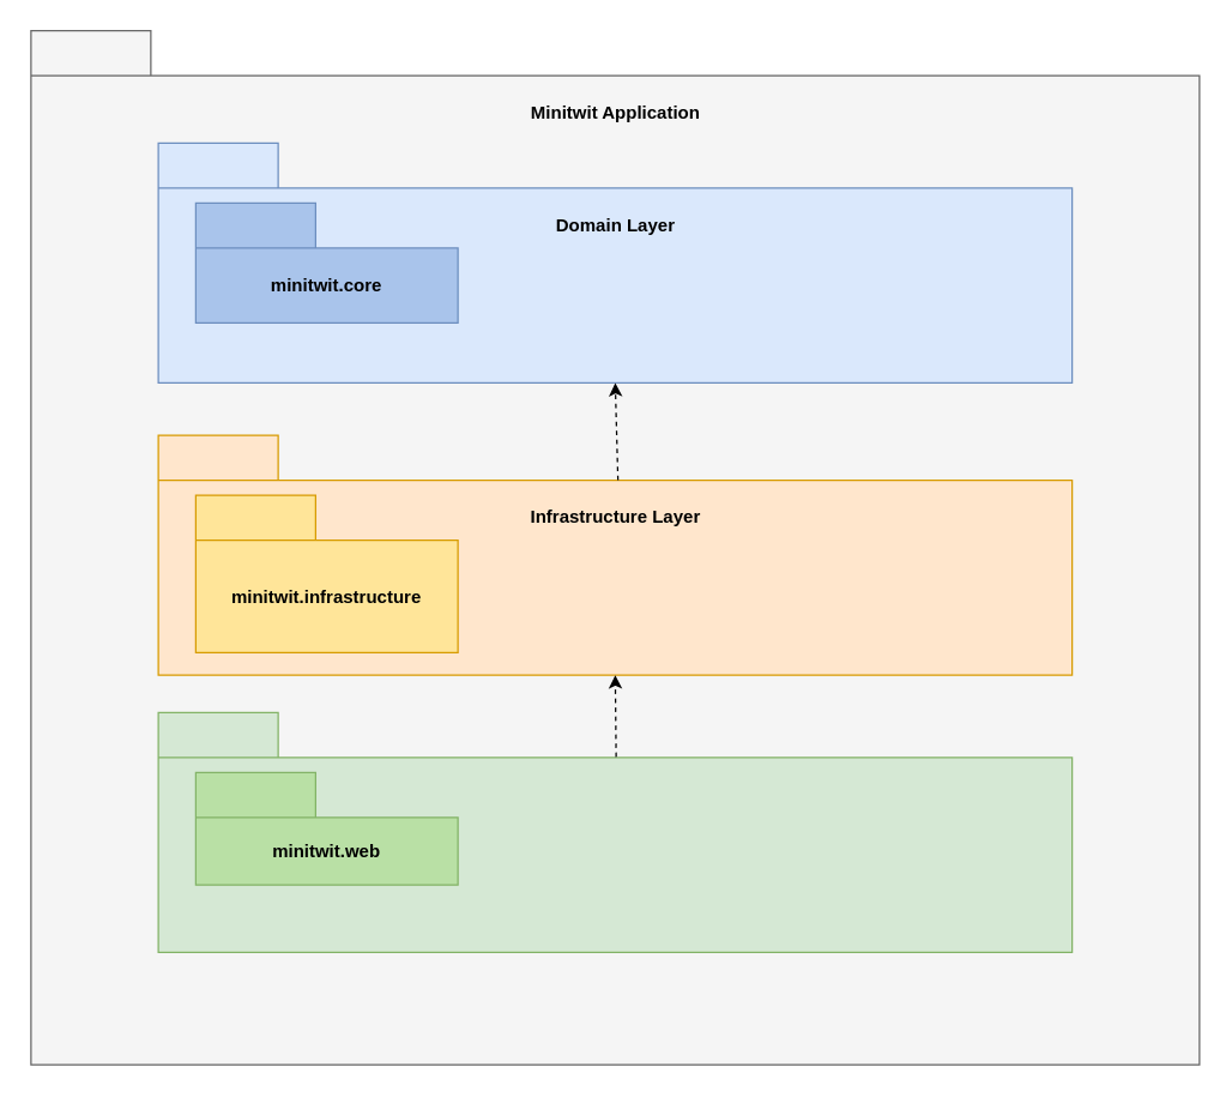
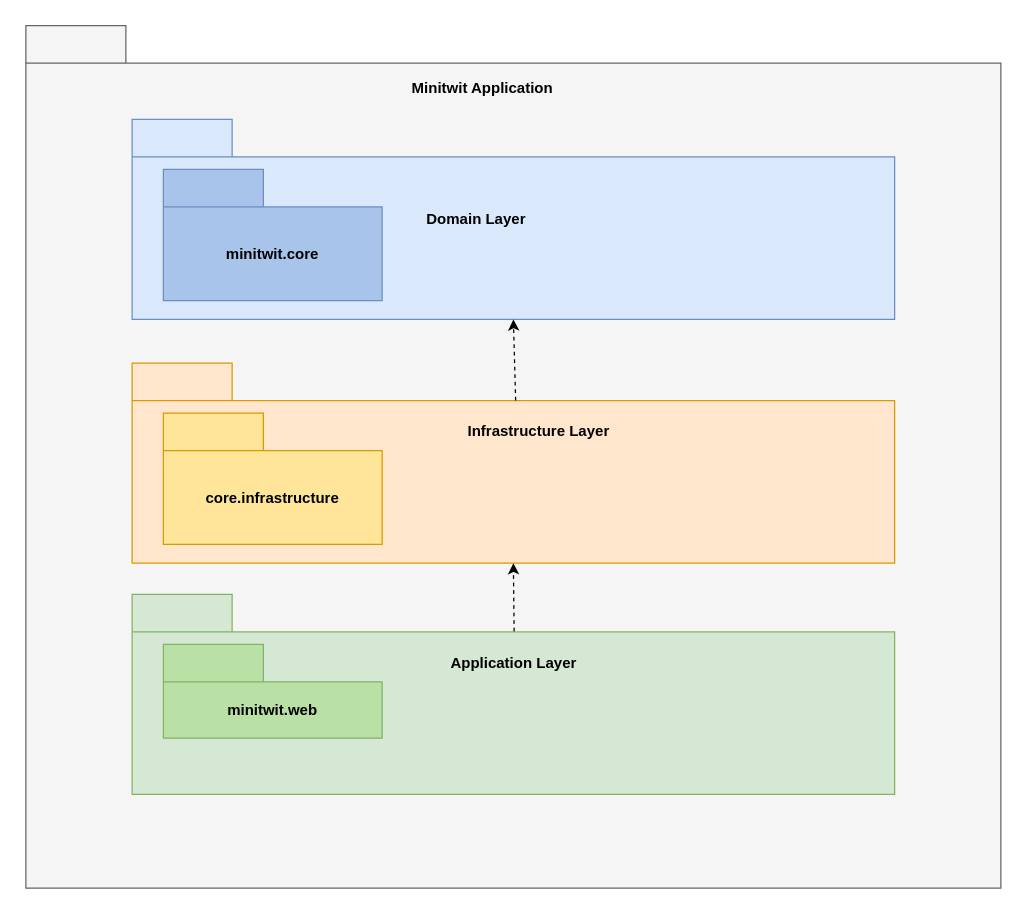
- <mxCell id="3" value="&lt;b&gt;Minitwit Application&lt;/b&gt;" style="text;html=1;align=center;verticalAlign=middle;resizable=0;points=[];autosize=1;strokeColor=none;fillColor=none;" vertex="1" parent="1"><mxGeometry x="340" y="60" width="140" height="30" as="geometry" /></mxCell>
+ <mxCell id="3" value="&lt;b&gt;Minitwit Application&lt;/b&gt;" style="text;html=1;align=center;verticalAlign=middle;resizable=0;points=[];autosize=1;strokeColor=none;fillColor=none;" vertex="1" parent="1"><mxGeometry x="315" y="55" width="140" height="30" as="geometry" /></mxCell>
- <mxCell id="5" value="&lt;b&gt;Domain Layer&lt;/b&gt;" style="text;html=1;align=center;verticalAlign=middle;resizable=0;points=[];autosize=1;strokeColor=none;fillColor=none;" vertex="1" parent="1"><mxGeometry x="360" y="135" width="100" height="30" as="geometry" /></mxCell>
+ <mxCell id="5" value="&lt;b&gt;Domain Layer&lt;/b&gt;" style="text;html=1;align=center;verticalAlign=middle;resizable=0;points=[];autosize=1;strokeColor=none;fillColor=none;" vertex="1" parent="1"><mxGeometry x="330" y="160" width="100" height="30" as="geometry" /></mxCell>
- <mxCell id="12" value="minitwit.core" style="shape=folder;fontStyle=1;tabWidth=80;tabHeight=30;tabPosition=left;html=1;boundedLbl=1;whiteSpace=wrap;fillColor=#A9C4EB;strokeColor=#6c8ebf;" vertex="1" parent="1"><mxGeometry x="130" y="135" width="175" height="80" as="geometry" /></mxCell>
+ <mxCell id="12" value="minitwit.core" style="shape=folder;fontStyle=1;tabWidth=80;tabHeight=30;tabPosition=left;html=1;boundedLbl=1;whiteSpace=wrap;fillColor=#A9C4EB;strokeColor=#6c8ebf;" vertex="1" parent="1"><mxGeometry x="130" y="135" width="175" height="105" as="geometry" /></mxCell>
- <mxCell id="7" value="&lt;b&gt;Infrastructure Layer&lt;/b&gt;" style="text;html=1;align=center;verticalAlign=middle;resizable=0;points=[];autosize=1;strokeColor=none;fillColor=none;" vertex="1" parent="1"><mxGeometry x="340" y="330" width="140" height="30" as="geometry" /></mxCell>
+ <mxCell id="7" value="&lt;b&gt;Infrastructure Layer&lt;/b&gt;" style="text;html=1;align=center;verticalAlign=middle;resizable=0;points=[];autosize=1;strokeColor=none;fillColor=none;" vertex="1" parent="1"><mxGeometry x="360" y="330" width="140" height="30" as="geometry" /></mxCell>
- <mxCell id="11" value="minitwit.infrastructure" style="shape=folder;fontStyle=1;tabWidth=80;tabHeight=30;tabPosition=left;html=1;boundedLbl=1;whiteSpace=wrap;fillColor=#FFE599;strokeColor=#d79b00;" vertex="1" parent="1"><mxGeometry x="130" y="330" width="175" height="105" as="geometry" /></mxCell>
+ <mxCell id="11" value="core.infrastructure" style="shape=folder;fontStyle=1;tabWidth=80;tabHeight=30;tabPosition=left;html=1;boundedLbl=1;whiteSpace=wrap;fillColor=#FFE599;strokeColor=#d79b00;" vertex="1" parent="1"><mxGeometry x="130" y="330" width="175" height="105" as="geometry" /></mxCell>
+ <mxCell id="9" value="&lt;b&gt;Application Layer&lt;/b&gt;" style="text;html=1;align=center;verticalAlign=middle;resizable=0;points=[];autosize=1;strokeColor=none;fillColor=none;" vertex="1" parent="1"><mxGeometry x="350" y="515" width="120" height="30" as="geometry" /></mxCell>
